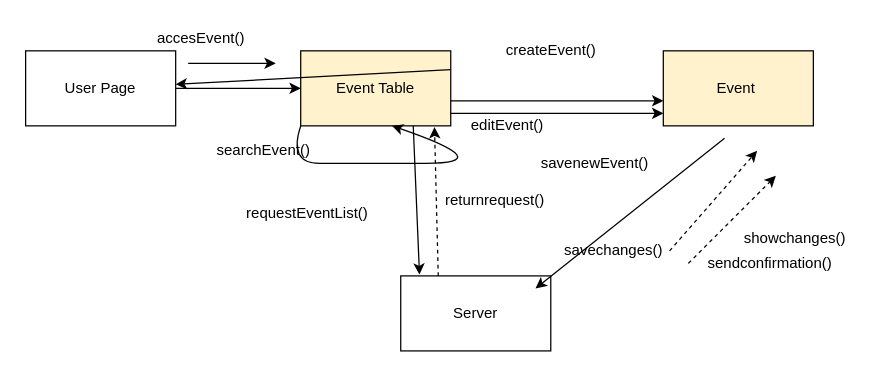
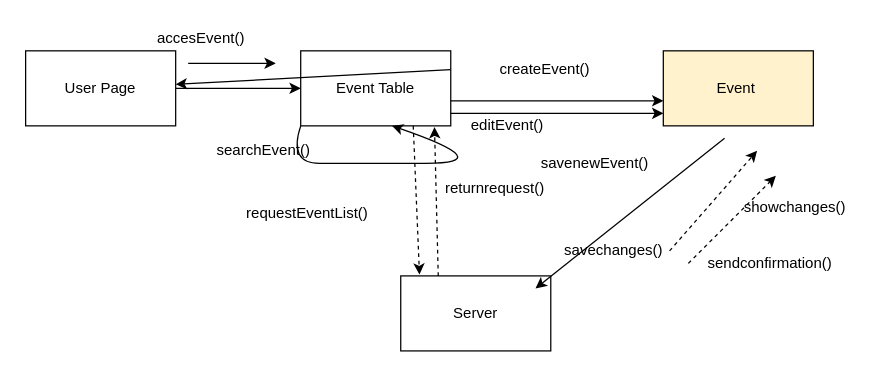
- <mxCell id="25" value="createEvent()" style="text;html=1;align=center;verticalAlign=middle;resizable=0;points=[];autosize=1;strokeColor=none;" vertex="1" parent="1"><mxGeometry x="395" y="30" width="90" height="20" as="geometry" /></mxCell>
+ <mxCell id="25" value="createEvent()" style="text;html=1;align=center;verticalAlign=middle;resizable=0;points=[];autosize=1;strokeColor=none;" vertex="1" parent="1"><mxGeometry x="390" y="45" width="90" height="20" as="geometry" /></mxCell>
- <mxCell id="2" value="Event Table" style="rounded=0;whiteSpace=wrap;html=1;fillColor=#fff2cc;" vertex="1" parent="1"><mxGeometry x="240" y="40" width="120" height="60" as="geometry" /></mxCell>
+ <mxCell id="2" value="Event Table" style="rounded=0;whiteSpace=wrap;html=1;" vertex="1" parent="1"><mxGeometry x="240" y="40" width="120" height="60" as="geometry" /></mxCell>
- <mxCell id="5" value="" style="endArrow=classic;html=1;exitX=0.75;exitY=1;exitDx=0;exitDy=0;entryX=0.125;entryY=-0.017;entryDx=0;entryDy=0;entryPerimeter=0;" edge="1" parent="1" source="2" target="4"><mxGeometry width="50" height="50" relative="1" as="geometry"><mxPoint x="550" y="130" as="sourcePoint" /><mxPoint x="600" y="80" as="targetPoint" /></mxGeometry></mxCell>
+ <mxCell id="5" value="" style="endArrow=classic;html=1;exitX=0.75;exitY=1;exitDx=0;exitDy=0;entryX=0.125;entryY=-0.017;entryDx=0;entryDy=0;entryPerimeter=0;dashed=1;" edge="1" parent="1" source="2" target="4"><mxGeometry width="50" height="50" relative="1" as="geometry"><mxPoint x="550" y="130" as="sourcePoint" /><mxPoint x="600" y="80" as="targetPoint" /></mxGeometry></mxCell>
- <mxCell id="14" value="returnrequest()" style="text;html=1;align=center;verticalAlign=middle;resizable=0;points=[];autosize=1;strokeColor=none;" vertex="1" parent="1"><mxGeometry x="350" y="150" width="90" height="20" as="geometry" /></mxCell>
+ <mxCell id="14" value="returnrequest()" style="text;html=1;align=center;verticalAlign=middle;resizable=0;points=[];autosize=1;strokeColor=none;" vertex="1" parent="1"><mxGeometry x="350" y="140" width="90" height="20" as="geometry" /></mxCell>
- <mxCell id="19" value="showchanges()" style="text;html=1;align=center;verticalAlign=middle;resizable=0;points=[];autosize=1;strokeColor=none;" vertex="1" parent="1"><mxGeometry x="585" y="180" width="100" height="20" as="geometry" /></mxCell>
+ <mxCell id="19" value="showchanges()" style="text;html=1;align=center;verticalAlign=middle;resizable=0;points=[];autosize=1;strokeColor=none;" vertex="1" parent="1"><mxGeometry x="585" y="155" width="100" height="20" as="geometry" /></mxCell>
